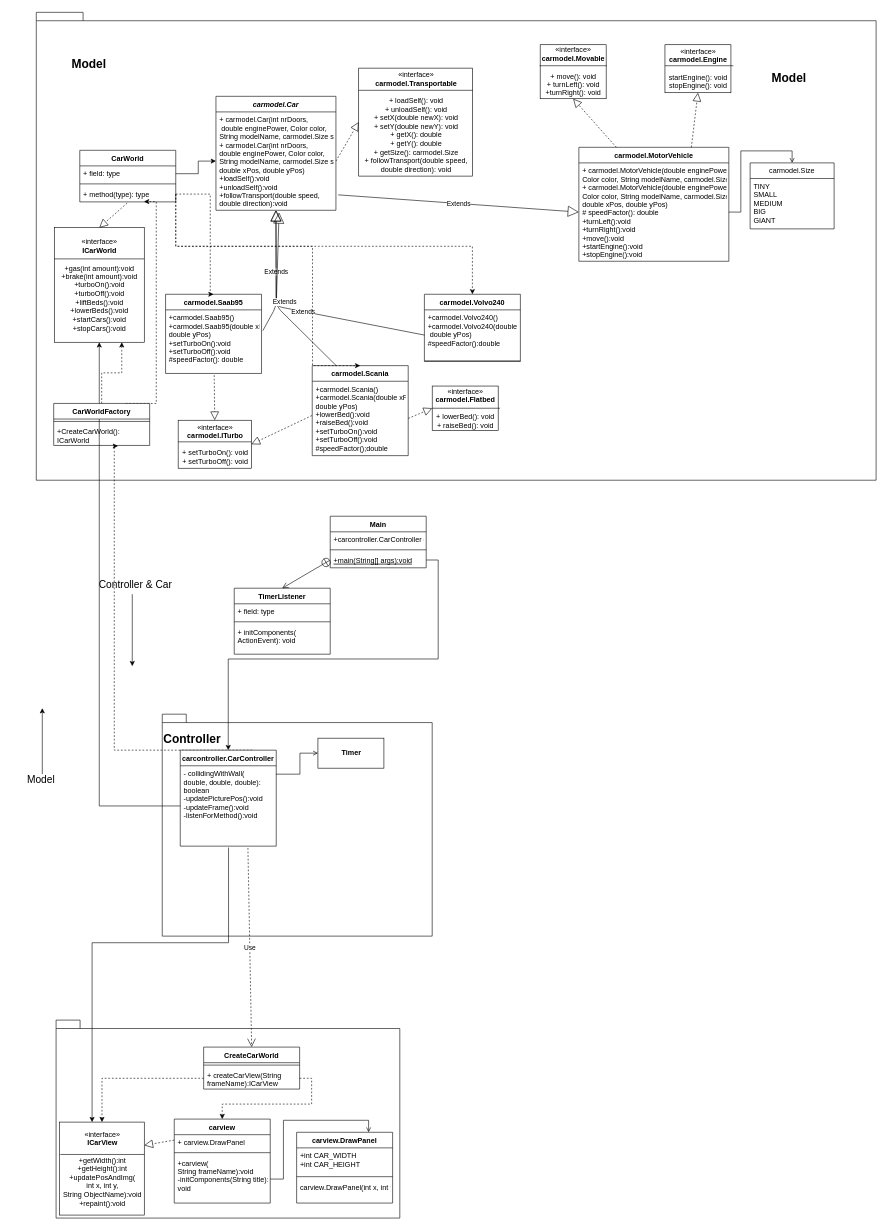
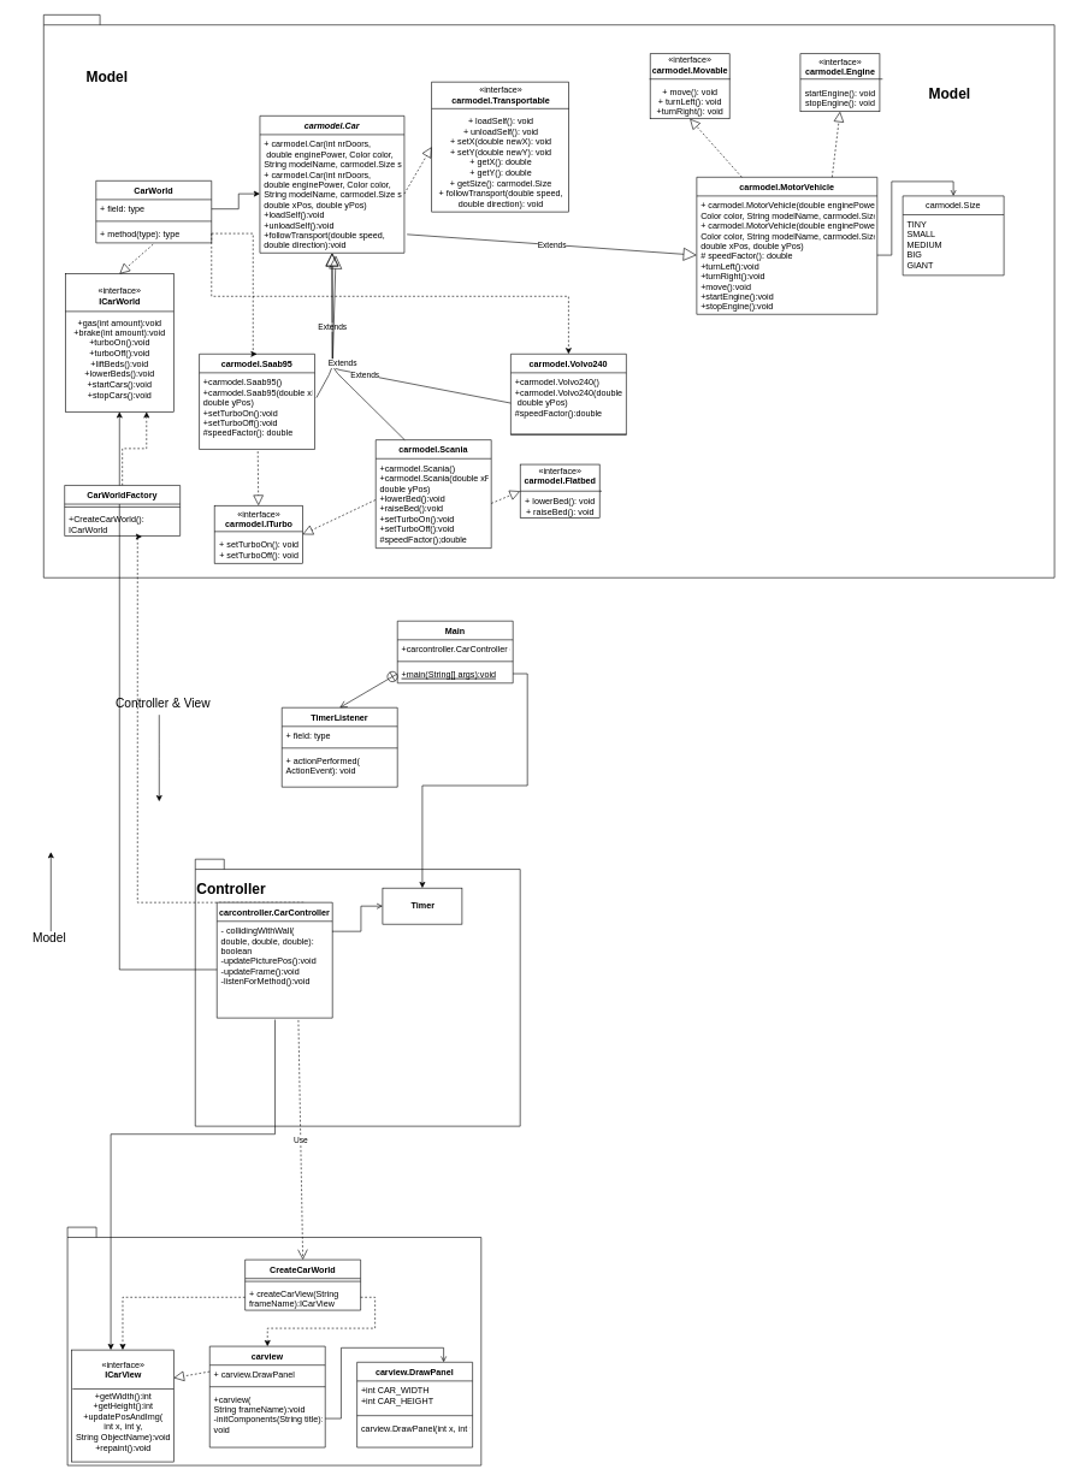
- <mxCell id="86" style="edgeStyle=orthogonalEdgeStyle;rounded=0;orthogonalLoop=1;jettySize=auto;html=1;exitX=0.75;exitY=0;exitDx=0;exitDy=0;dashed=1;entryX=0.669;entryY=0.981;entryDx=0;entryDy=0;entryPerimeter=0;" edge="1" parent="1" source="87" target="57"><mxGeometry relative="1" as="geometry"><Array as="points"><mxPoint x="260" y="672" /><mxPoint x="260" y="336" /></Array></mxGeometry></mxCell>
- <mxCell id="63" style="edgeStyle=orthogonalEdgeStyle;rounded=0;orthogonalLoop=1;jettySize=auto;html=1;exitX=1;exitY=0.5;exitDx=0;exitDy=0;entryX=0.5;entryY=0;entryDx=0;entryDy=0;dashed=1;" parent="1" source="57" target="23" edge="1"><mxGeometry relative="1" as="geometry"><Array as="points"><mxPoint x="292.5" y="410" /><mxPoint x="520.5" y="410" /></Array></mxGeometry></mxCell>
- <mxCell id="78" value="Controller &amp;amp; Car" style="text;html=1;strokeColor=none;fillColor=none;align=center;verticalAlign=middle;whiteSpace=wrap;rounded=0;fontStyle=0;fontSize=17;" parent="1" vertex="1"><mxGeometry x="144.5" y="940" width="161" height="70" as="geometry" /></mxCell>
+ <mxCell id="78" value="Controller &amp;amp; View" style="text;html=1;strokeColor=none;fillColor=none;align=center;verticalAlign=middle;whiteSpace=wrap;rounded=0;fontStyle=0;fontSize=17;" parent="1" vertex="1"><mxGeometry x="144.5" y="940" width="161" height="70" as="geometry" /></mxCell>
- <mxCell id="50" value="+ initComponents(&#10;ActionEvent): void " style="text;strokeColor=none;fillColor=none;align=left;verticalAlign=top;spacingLeft=4;spacingRight=4;overflow=hidden;rotatable=0;points=[[0,0.5],[1,0.5]];portConstraint=eastwest;" parent="47" vertex="1"><mxGeometry y="60" width="160" height="50" as="geometry" /></mxCell>
+ <mxCell id="50" value="+ actionPerformed(&#10;ActionEvent): void " style="text;strokeColor=none;fillColor=none;align=left;verticalAlign=top;spacingLeft=4;spacingRight=4;overflow=hidden;rotatable=0;points=[[0,0.5],[1,0.5]];portConstraint=eastwest;" parent="47" vertex="1"><mxGeometry y="60" width="160" height="50" as="geometry" /></mxCell>
- <mxCell id="96" style="edgeStyle=orthogonalEdgeStyle;rounded=0;orthogonalLoop=1;jettySize=auto;html=1;exitX=1;exitY=0.5;exitDx=0;exitDy=0;" edge="1" parent="1" source="95" target="39"><mxGeometry relative="1" as="geometry" /></mxCell>
+ <mxCell id="96" style="edgeStyle=orthogonalEdgeStyle;rounded=0;orthogonalLoop=1;jettySize=auto;html=1;exitX=1;exitY=0.5;exitDx=0;exitDy=0;" edge="1" parent="1" source="95" target="33"><mxGeometry relative="1" as="geometry" /></mxCell>
